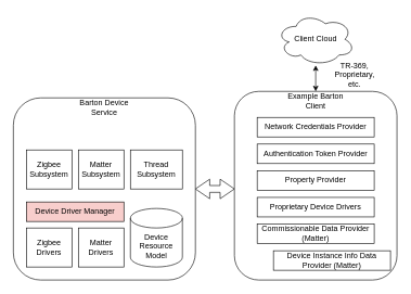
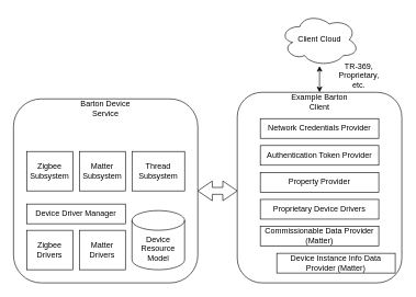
- <mxCell id="12" value="Device Driver Manager" style="rounded=0;whiteSpace=wrap;html=1;fillColor=#f8cecc;" vertex="1" parent="11"><mxGeometry width="150" height="30" as="geometry" /></mxCell>
+ <mxCell id="12" value="Device Driver Manager" style="rounded=0;whiteSpace=wrap;html=1;" vertex="1" parent="11"><mxGeometry width="150" height="30" as="geometry" /></mxCell>
